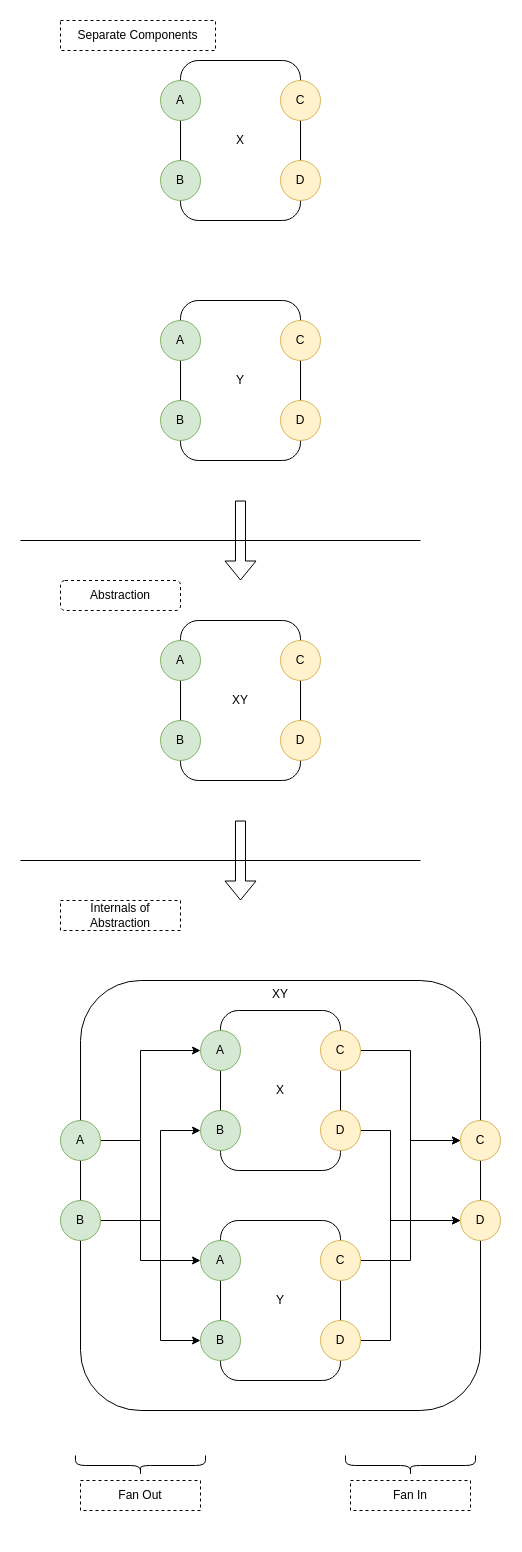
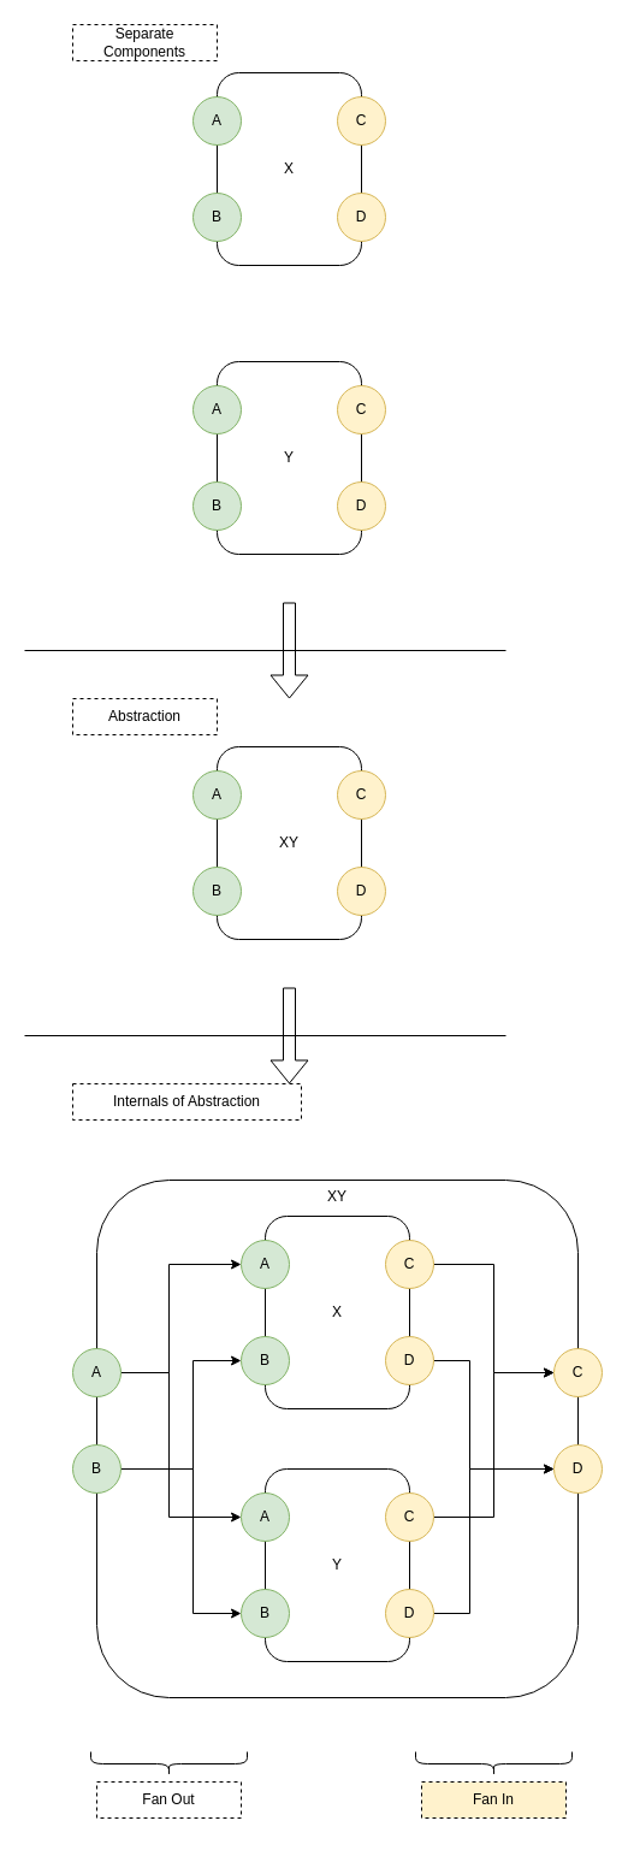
- <mxCell id="19" value="Separate Components" style="rounded=0;whiteSpace=wrap;html=1;dashed=1;" vertex="1" parent="1"><mxGeometry x="60" y="20" width="155" height="30" as="geometry" /></mxCell>
+ <mxCell id="19" value="Separate Components" style="rounded=0;whiteSpace=wrap;html=1;dashed=1;" vertex="1" parent="1"><mxGeometry x="60" y="20" width="120" height="30" as="geometry" /></mxCell>
- <mxCell id="20" value="Abstraction" style="whiteSpace=wrap;html=1;dashed=1;rounded=1;" vertex="1" parent="1"><mxGeometry x="60" y="580" width="120" height="30" as="geometry" /></mxCell>
+ <mxCell id="20" value="Abstraction" style="rounded=0;whiteSpace=wrap;html=1;dashed=1;" vertex="1" parent="1"><mxGeometry x="60" y="580" width="120" height="30" as="geometry" /></mxCell>
- <mxCell id="35" value="Internals of Abstraction" style="rounded=0;whiteSpace=wrap;html=1;dashed=1;" vertex="1" parent="1"><mxGeometry x="60" y="900" width="120" height="30" as="geometry" /></mxCell>
+ <mxCell id="35" value="Internals of Abstraction" style="rounded=0;whiteSpace=wrap;html=1;dashed=1;" vertex="1" parent="1"><mxGeometry x="60" y="900" width="190" height="30" as="geometry" /></mxCell>
- <mxCell id="50" value="Fan In" style="rounded=0;whiteSpace=wrap;html=1;dashed=1;" vertex="1" parent="1"><mxGeometry x="350" y="1480" width="120" height="30" as="geometry" /></mxCell>
+ <mxCell id="50" value="Fan In" style="rounded=0;whiteSpace=wrap;html=1;dashed=1;fillColor=#fff2cc;" vertex="1" parent="1"><mxGeometry x="350" y="1480" width="120" height="30" as="geometry" /></mxCell>
